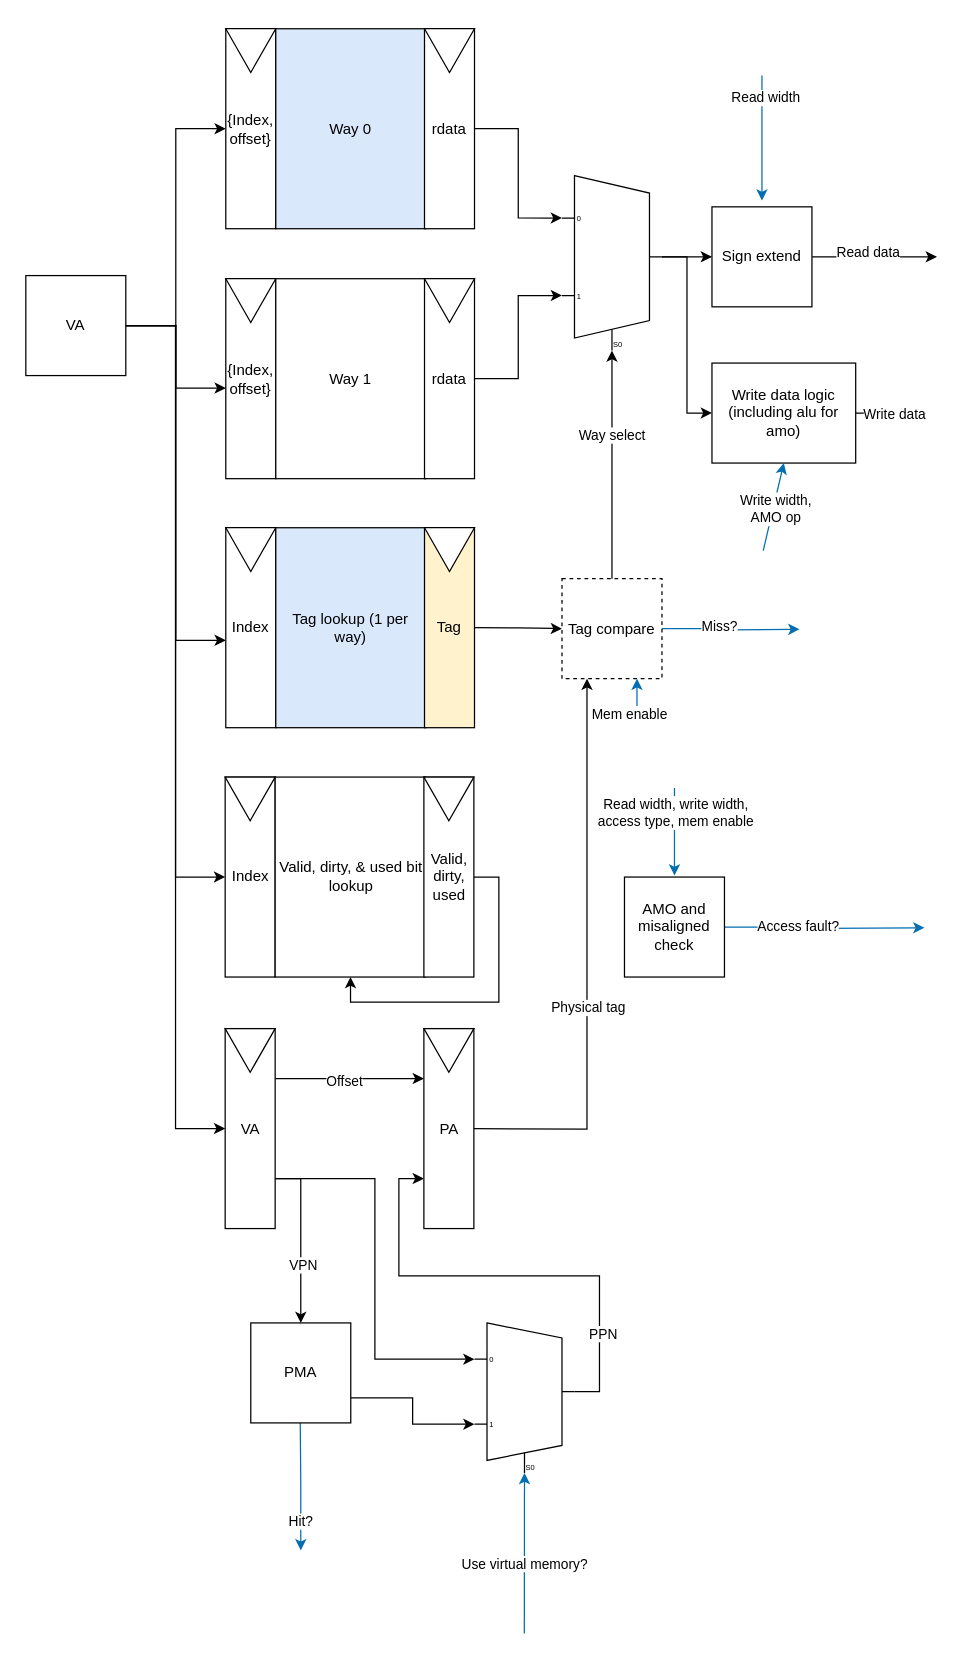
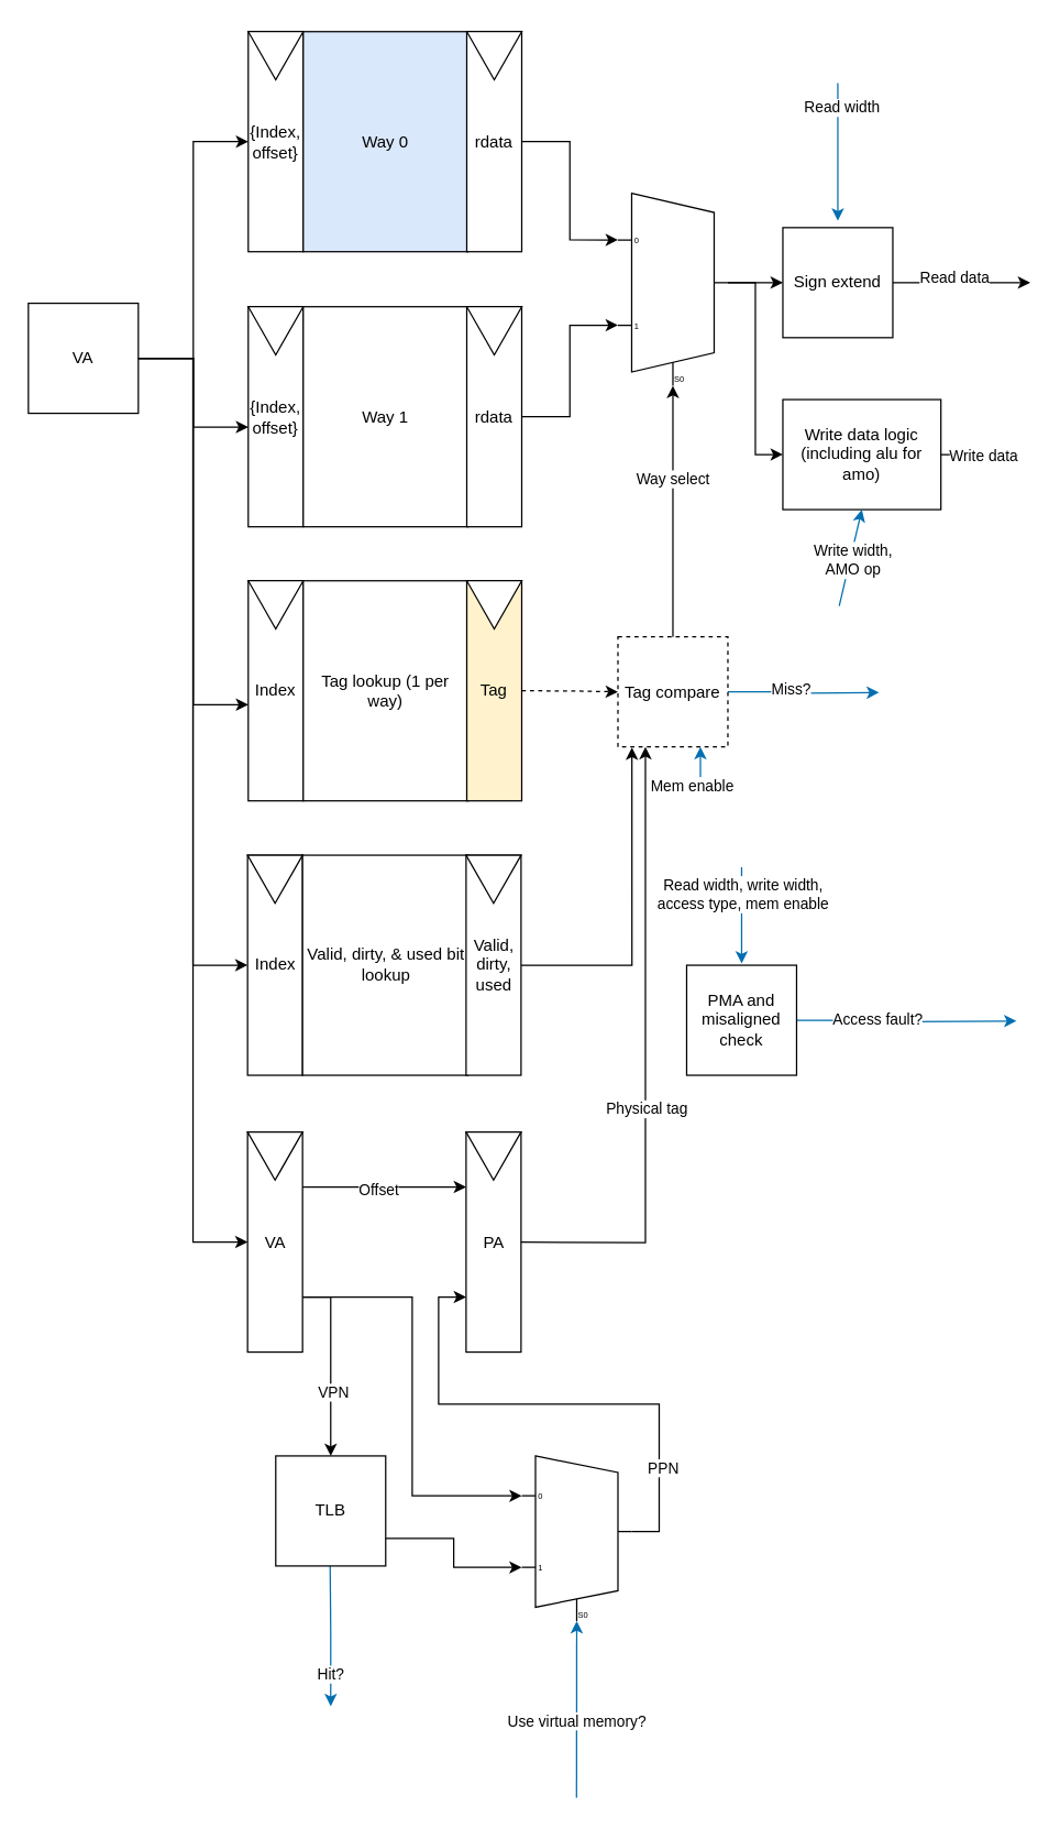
- <mxCell id="40" value="Tag lookup (1 per way)" style="rounded=0;whiteSpace=wrap;html=1;fillColor=#dae8fc;" vertex="1" parent="1"><mxGeometry x="220" y="421.75" width="120" height="160" as="geometry" /></mxCell>
+ <mxCell id="40" value="Tag lookup (1 per way)" style="rounded=0;whiteSpace=wrap;html=1;" vertex="1" parent="1"><mxGeometry x="220" y="421.75" width="120" height="160" as="geometry" /></mxCell>
- <mxCell id="41" style="edgeStyle=orthogonalEdgeStyle;rounded=0;orthogonalLoop=1;jettySize=auto;html=1;exitX=1;exitY=0.5;exitDx=0;exitDy=0;entryX=0;entryY=0.5;entryDx=0;entryDy=0;" edge="1" parent="1" source="42" target="33"><mxGeometry relative="1" as="geometry" /></mxCell>
+ <mxCell id="41" style="edgeStyle=orthogonalEdgeStyle;rounded=0;orthogonalLoop=1;jettySize=auto;html=1;exitX=1;exitY=0.5;exitDx=0;exitDy=0;entryX=0;entryY=0.5;entryDx=0;entryDy=0;dashed=1;" edge="1" parent="1" source="42" target="33"><mxGeometry relative="1" as="geometry" /></mxCell>
- <mxCell id="58" value="AMO and misaligned check" style="whiteSpace=wrap;html=1;aspect=fixed;" vertex="1" parent="1"><mxGeometry x="499" y="701.25" width="80" height="80" as="geometry" /></mxCell>
+ <mxCell id="58" value="PMA and misaligned check" style="whiteSpace=wrap;html=1;aspect=fixed;" vertex="1" parent="1"><mxGeometry x="499" y="701.25" width="80" height="80" as="geometry" /></mxCell>
- <mxCell id="48" style="edgeStyle=orthogonalEdgeStyle;rounded=0;orthogonalLoop=1;jettySize=auto;html=1;exitX=1;exitY=0.5;exitDx=0;exitDy=0;" edge="1" parent="1" source="49" target="47"><mxGeometry relative="1" as="geometry"><mxPoint x="459" y="550" as="targetPoint" /></mxGeometry></mxCell>
+ <mxCell id="48" style="edgeStyle=orthogonalEdgeStyle;rounded=0;orthogonalLoop=1;jettySize=auto;html=1;exitX=1;exitY=0.5;exitDx=0;exitDy=0;entryX=0.127;entryY=1.005;entryDx=0;entryDy=0;entryPerimeter=0;" edge="1" parent="1" source="49" target="33"><mxGeometry relative="1" as="geometry"><mxPoint x="459" y="550" as="targetPoint" /></mxGeometry></mxCell>
- <mxCell id="72" value="PMA" style="whiteSpace=wrap;html=1;aspect=fixed;" vertex="1" parent="1"><mxGeometry x="200" y="1058" width="80" height="80" as="geometry" /></mxCell>
+ <mxCell id="72" value="TLB" style="whiteSpace=wrap;html=1;aspect=fixed;" vertex="1" parent="1"><mxGeometry x="200" y="1058" width="80" height="80" as="geometry" /></mxCell>
